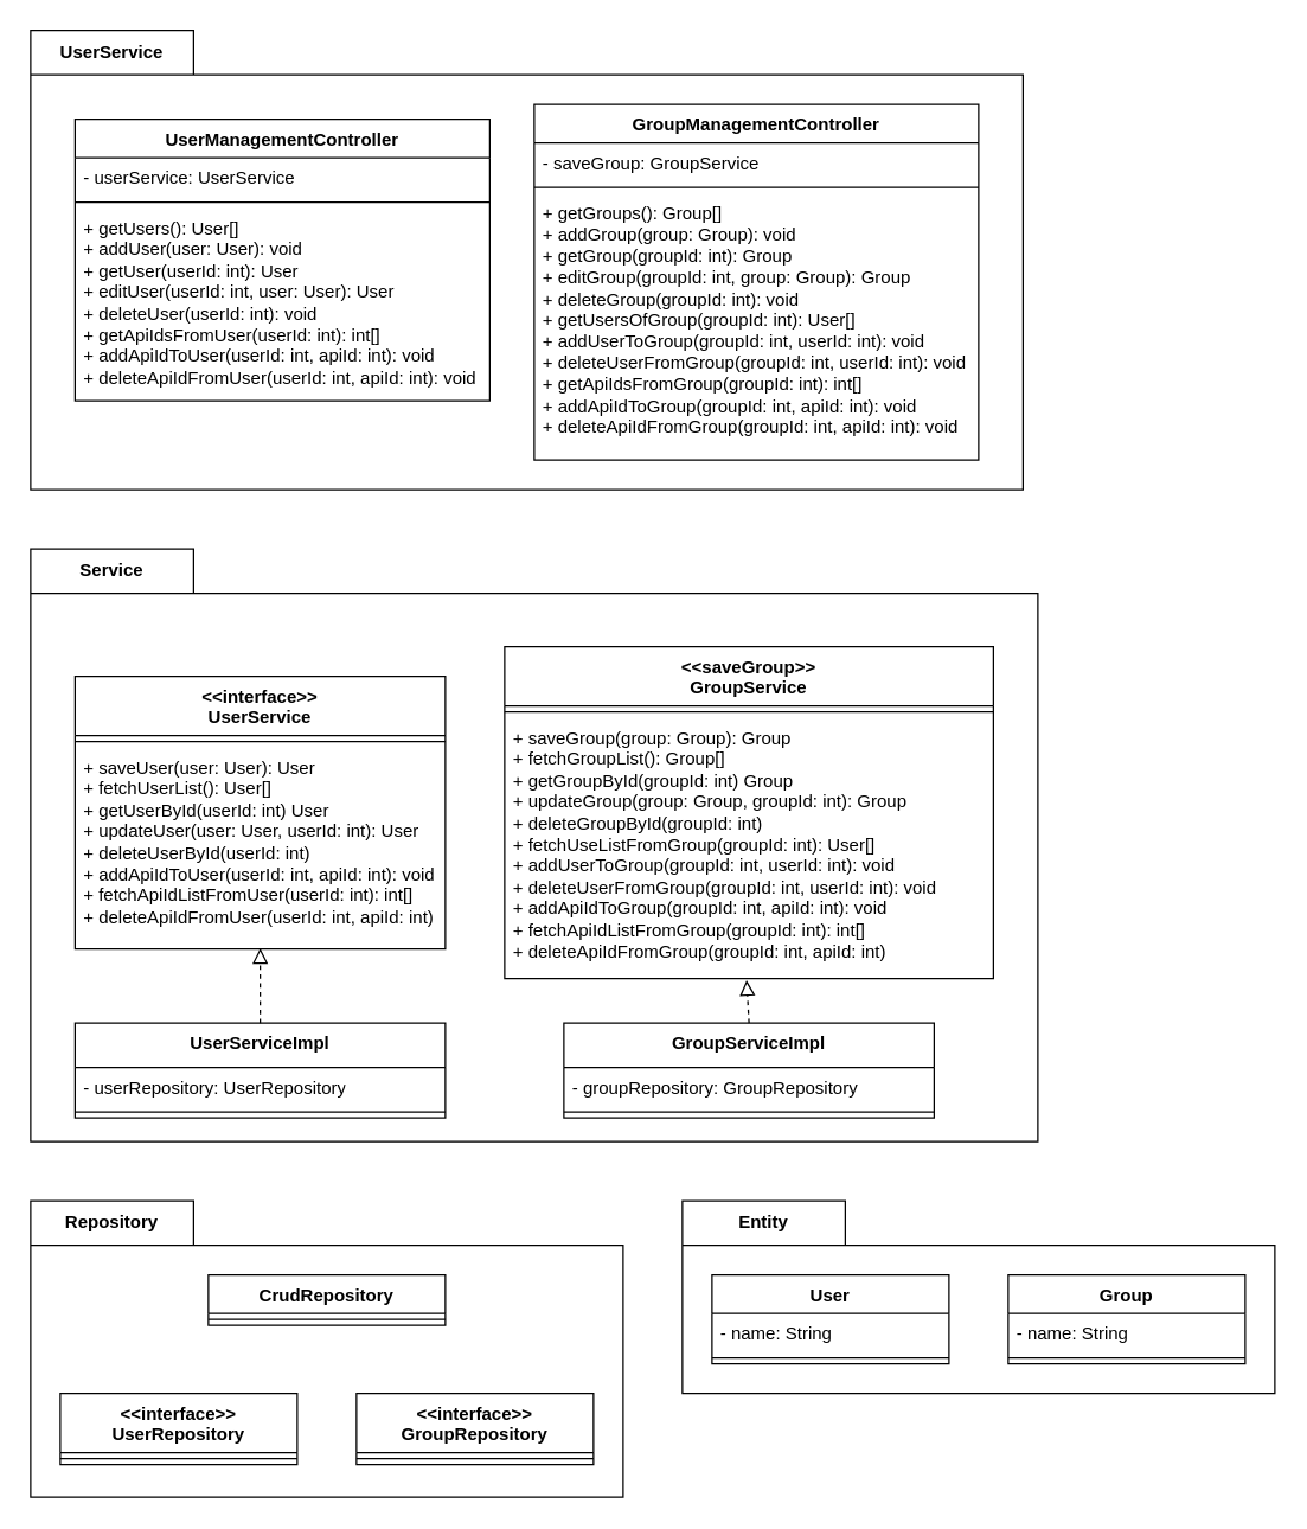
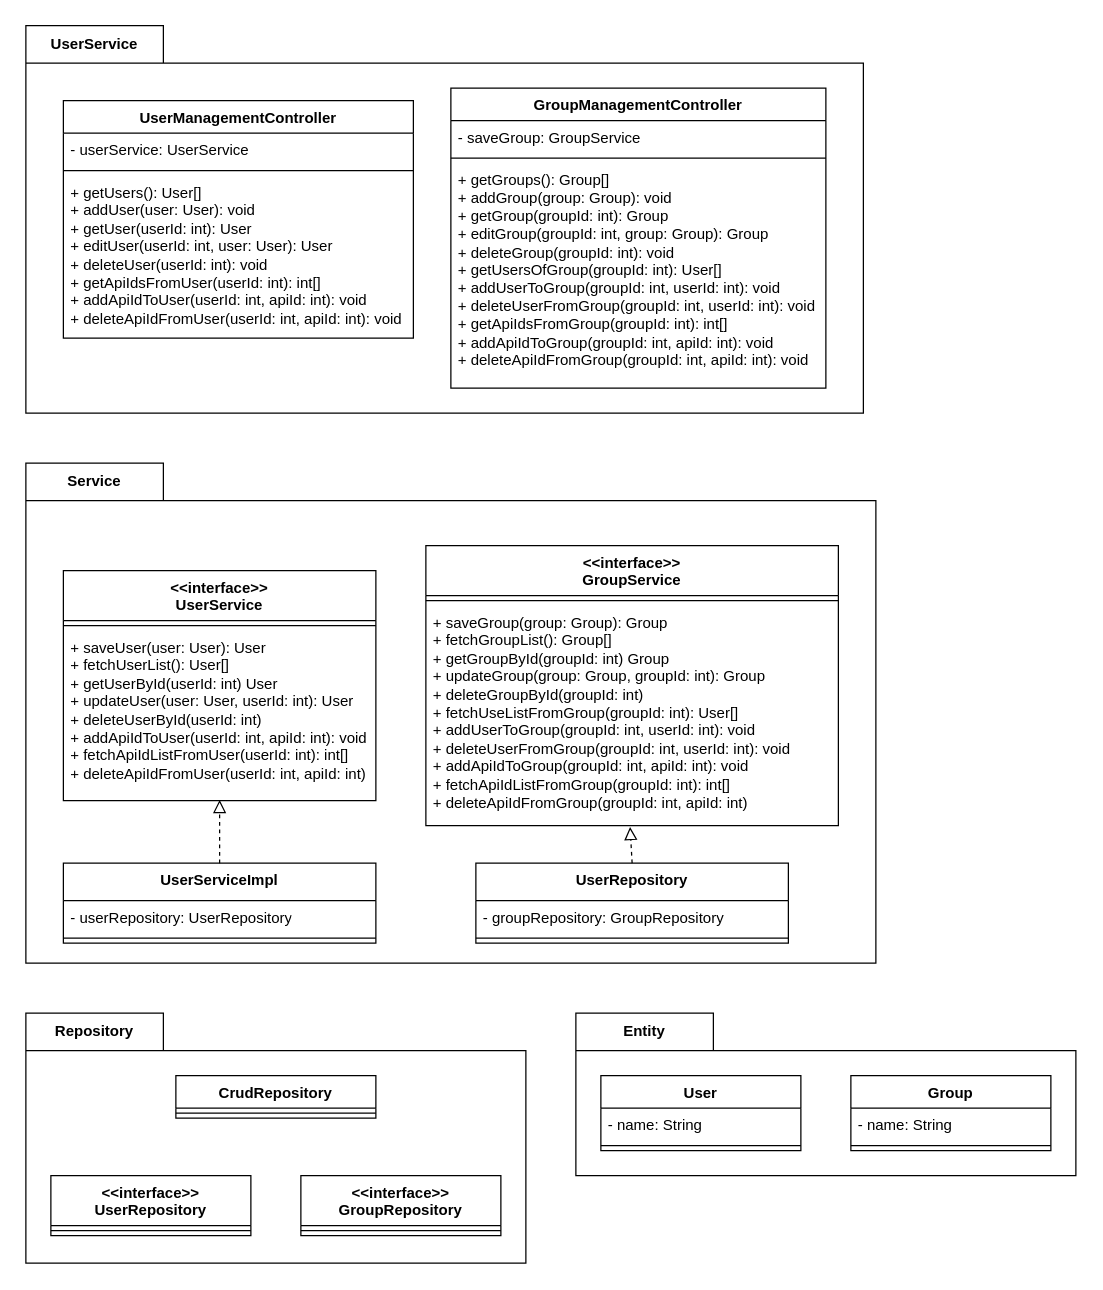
- <mxCell id="33" value="&amp;lt;&amp;lt;saveGroup&amp;gt;&amp;gt;&lt;div&gt;GroupService&lt;/div&gt;" style="swimlane;fontStyle=1;align=center;verticalAlign=top;childLayout=stackLayout;horizontal=1;startSize=40;horizontalStack=0;resizeParent=1;resizeParentMax=0;resizeLast=0;collapsible=1;marginBottom=0;whiteSpace=wrap;html=1;" vertex="1" parent="28"><mxGeometry x="320" y="66" width="330" height="224" as="geometry" /></mxCell>
+ <mxCell id="33" value="&amp;lt;&amp;lt;interface&amp;gt;&amp;gt;&lt;div&gt;GroupService&lt;/div&gt;" style="swimlane;fontStyle=1;align=center;verticalAlign=top;childLayout=stackLayout;horizontal=1;startSize=40;horizontalStack=0;resizeParent=1;resizeParentMax=0;resizeLast=0;collapsible=1;marginBottom=0;whiteSpace=wrap;html=1;" vertex="1" parent="28"><mxGeometry x="320" y="66" width="330" height="224" as="geometry" /></mxCell>
- <mxCell id="39" value="&lt;span style=&quot;background-color: transparent; color: light-dark(rgb(0, 0, 0), rgb(255, 255, 255));&quot;&gt;GroupServiceImpl&lt;/span&gt;" style="swimlane;fontStyle=1;align=center;verticalAlign=top;childLayout=stackLayout;horizontal=1;startSize=30;horizontalStack=0;resizeParent=1;resizeParentMax=0;resizeLast=0;collapsible=1;marginBottom=0;whiteSpace=wrap;html=1;" vertex="1" parent="28"><mxGeometry x="360" y="320" width="250" height="64" as="geometry" /></mxCell>
+ <mxCell id="39" value="&lt;span style=&quot;background-color: transparent; color: light-dark(rgb(0, 0, 0), rgb(255, 255, 255));&quot;&gt;UserRepository&lt;/span&gt;" style="swimlane;fontStyle=1;align=center;verticalAlign=top;childLayout=stackLayout;horizontal=1;startSize=30;horizontalStack=0;resizeParent=1;resizeParentMax=0;resizeLast=0;collapsible=1;marginBottom=0;whiteSpace=wrap;html=1;" vertex="1" parent="28"><mxGeometry x="360" y="320" width="250" height="64" as="geometry" /></mxCell>
